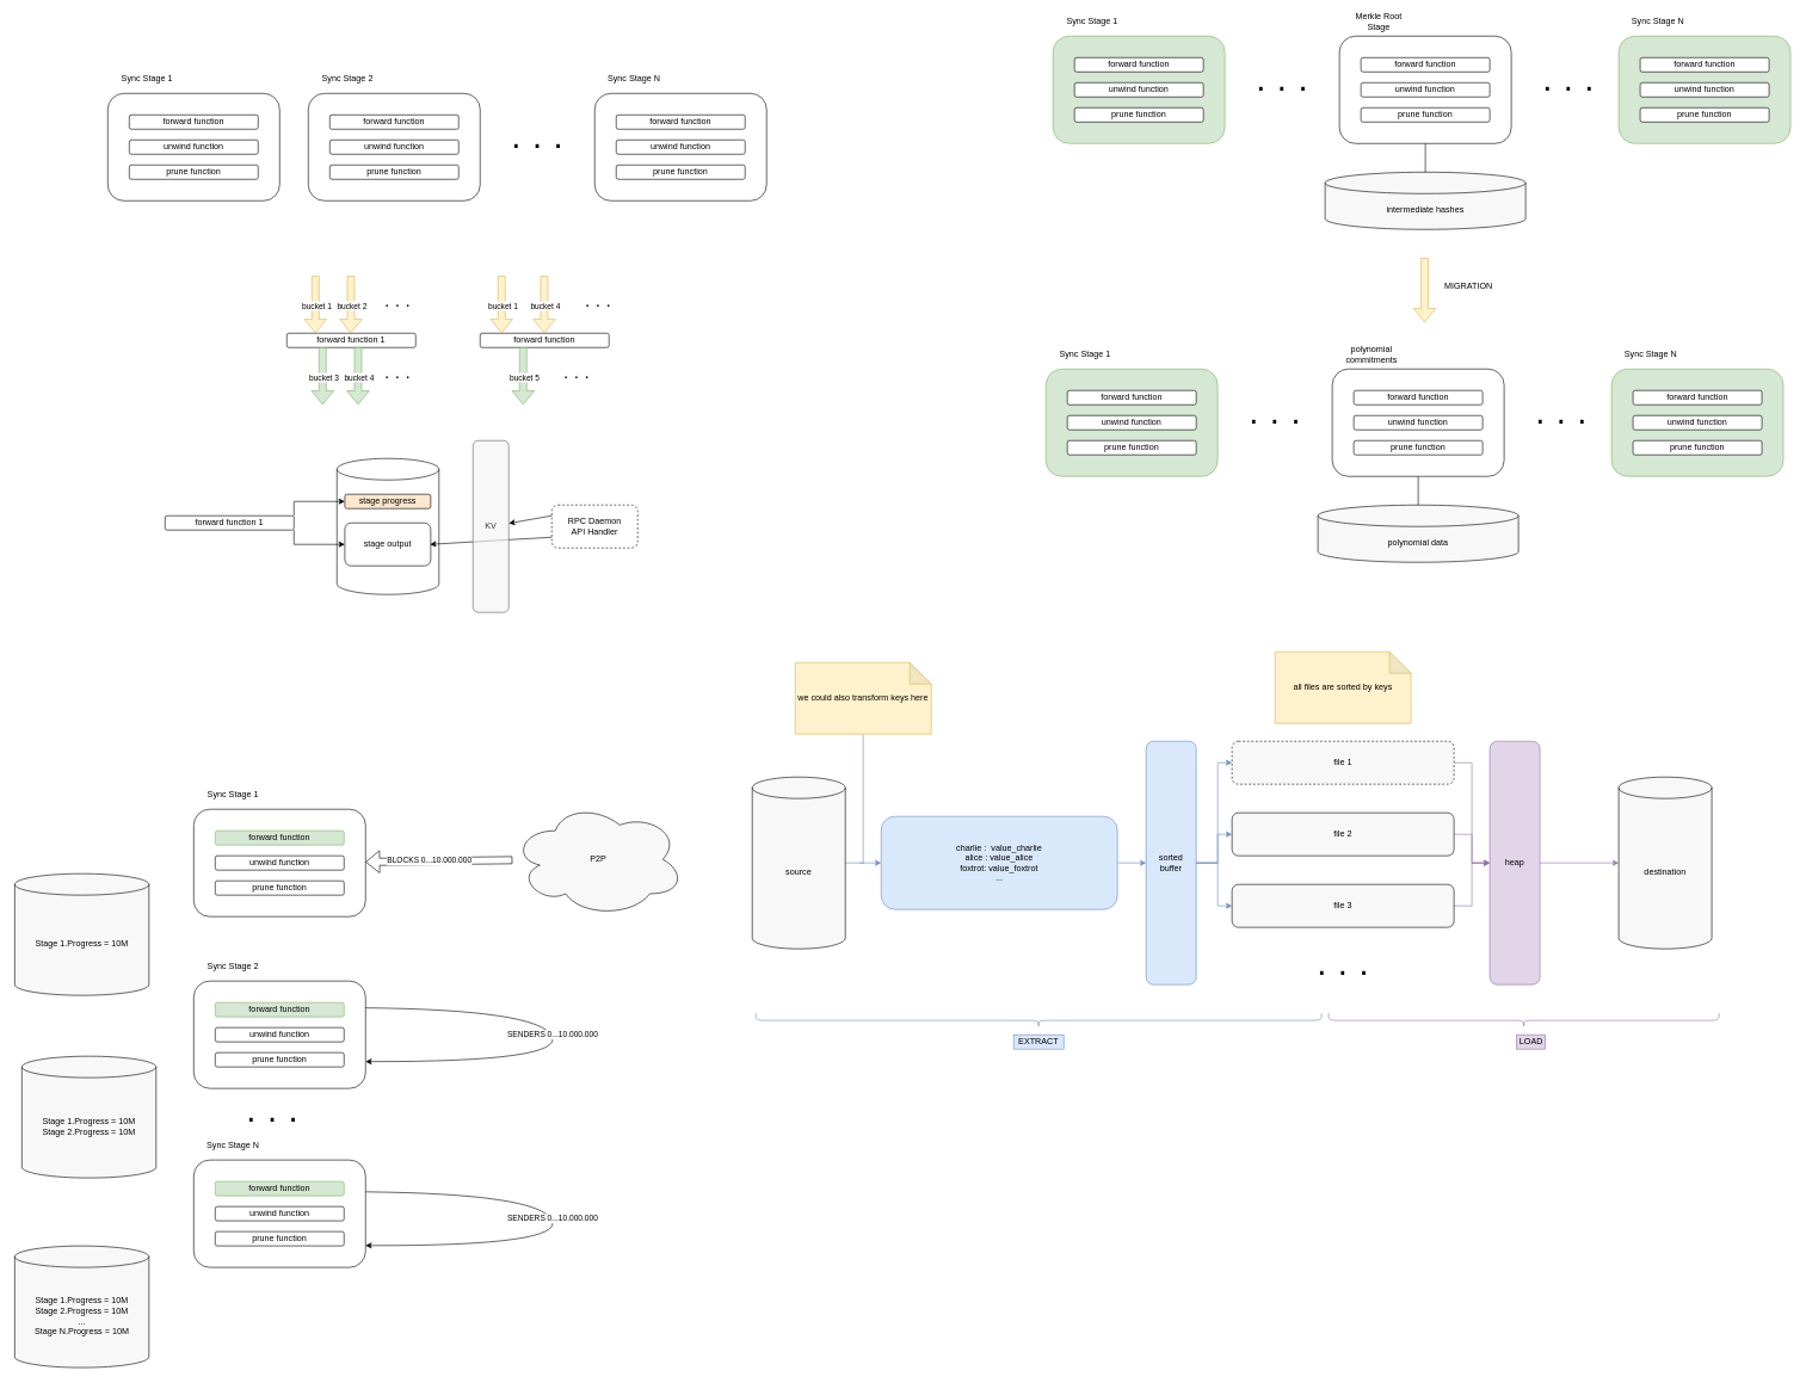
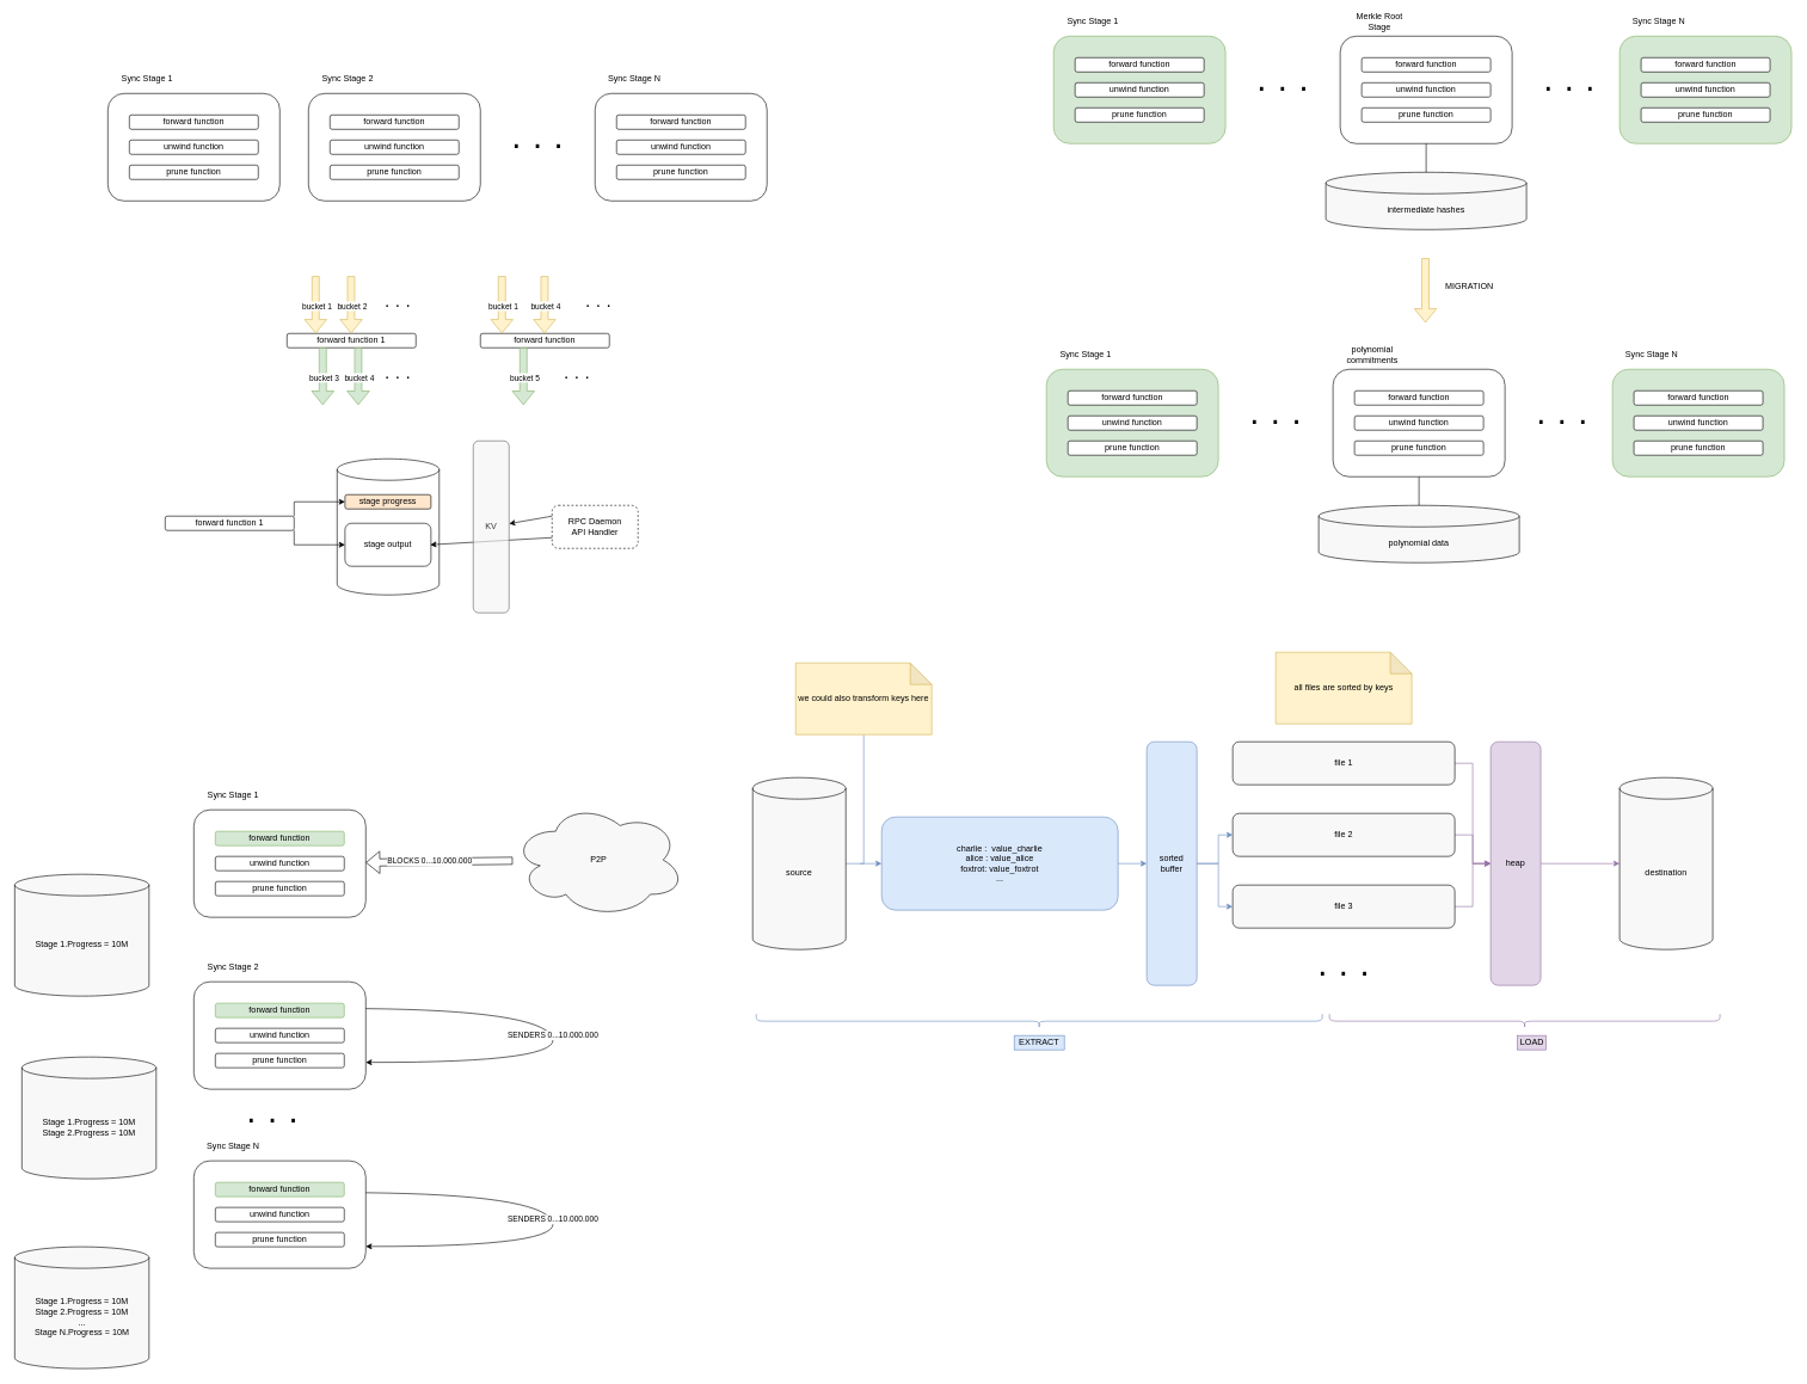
- <mxCell id="88" style="edgeStyle=orthogonalEdgeStyle;rounded=0;orthogonalLoop=1;jettySize=auto;html=1;exitX=1;exitY=0.5;exitDx=0;exitDy=0;entryX=0;entryY=0.5;entryDx=0;entryDy=0;fillColor=#dae8fc;strokeColor=#6c8ebf;" edge="1" parent="1" source="89" target="83"><mxGeometry relative="1" as="geometry"><Array as="points"><mxPoint x="1700" y="1205" /><mxPoint x="1700" y="1065" /></Array></mxGeometry></mxCell>
- <mxCell id="83" value="file 1" style="rounded=1;whiteSpace=wrap;html=1;fillColor=#F5F5F5AA;dashed=1;" vertex="1" parent="1"><mxGeometry x="1720" y="1035" width="310" height="60" as="geometry" /></mxCell>
+ <mxCell id="83" value="file 1" style="rounded=1;whiteSpace=wrap;html=1;fillColor=#F5F5F5AA;" vertex="1" parent="1"><mxGeometry x="1720" y="1035" width="310" height="60" as="geometry" /></mxCell>
